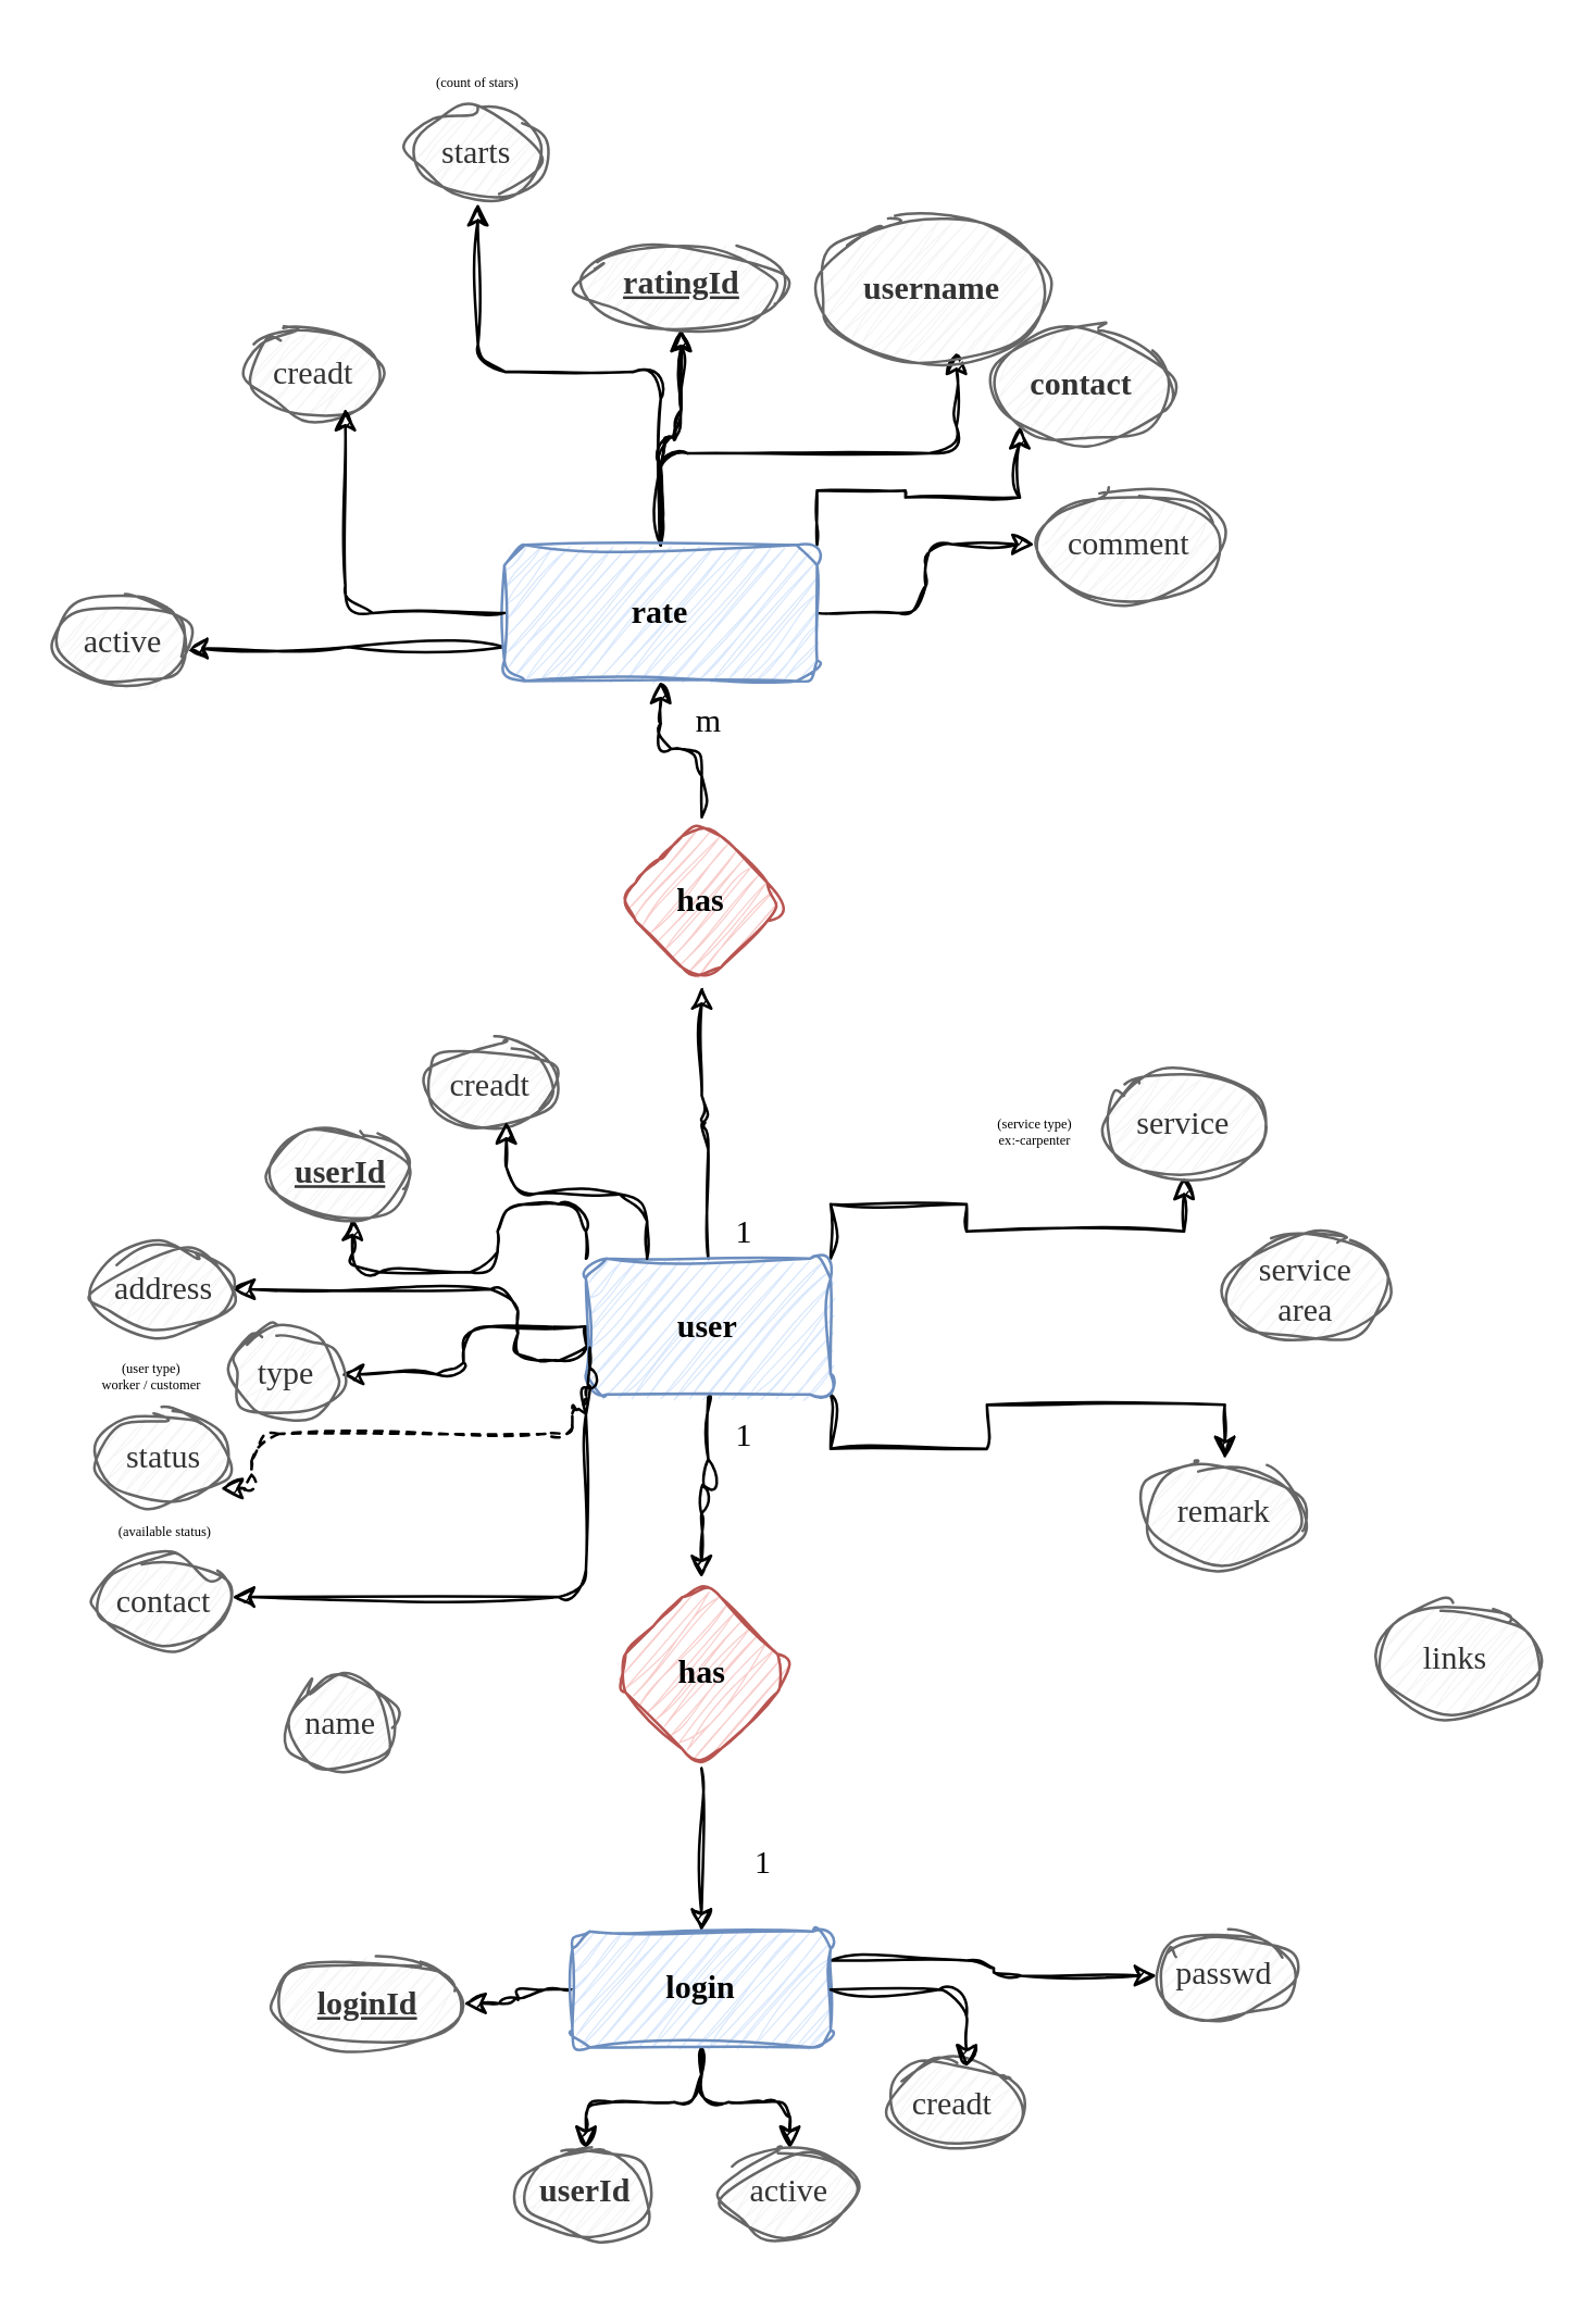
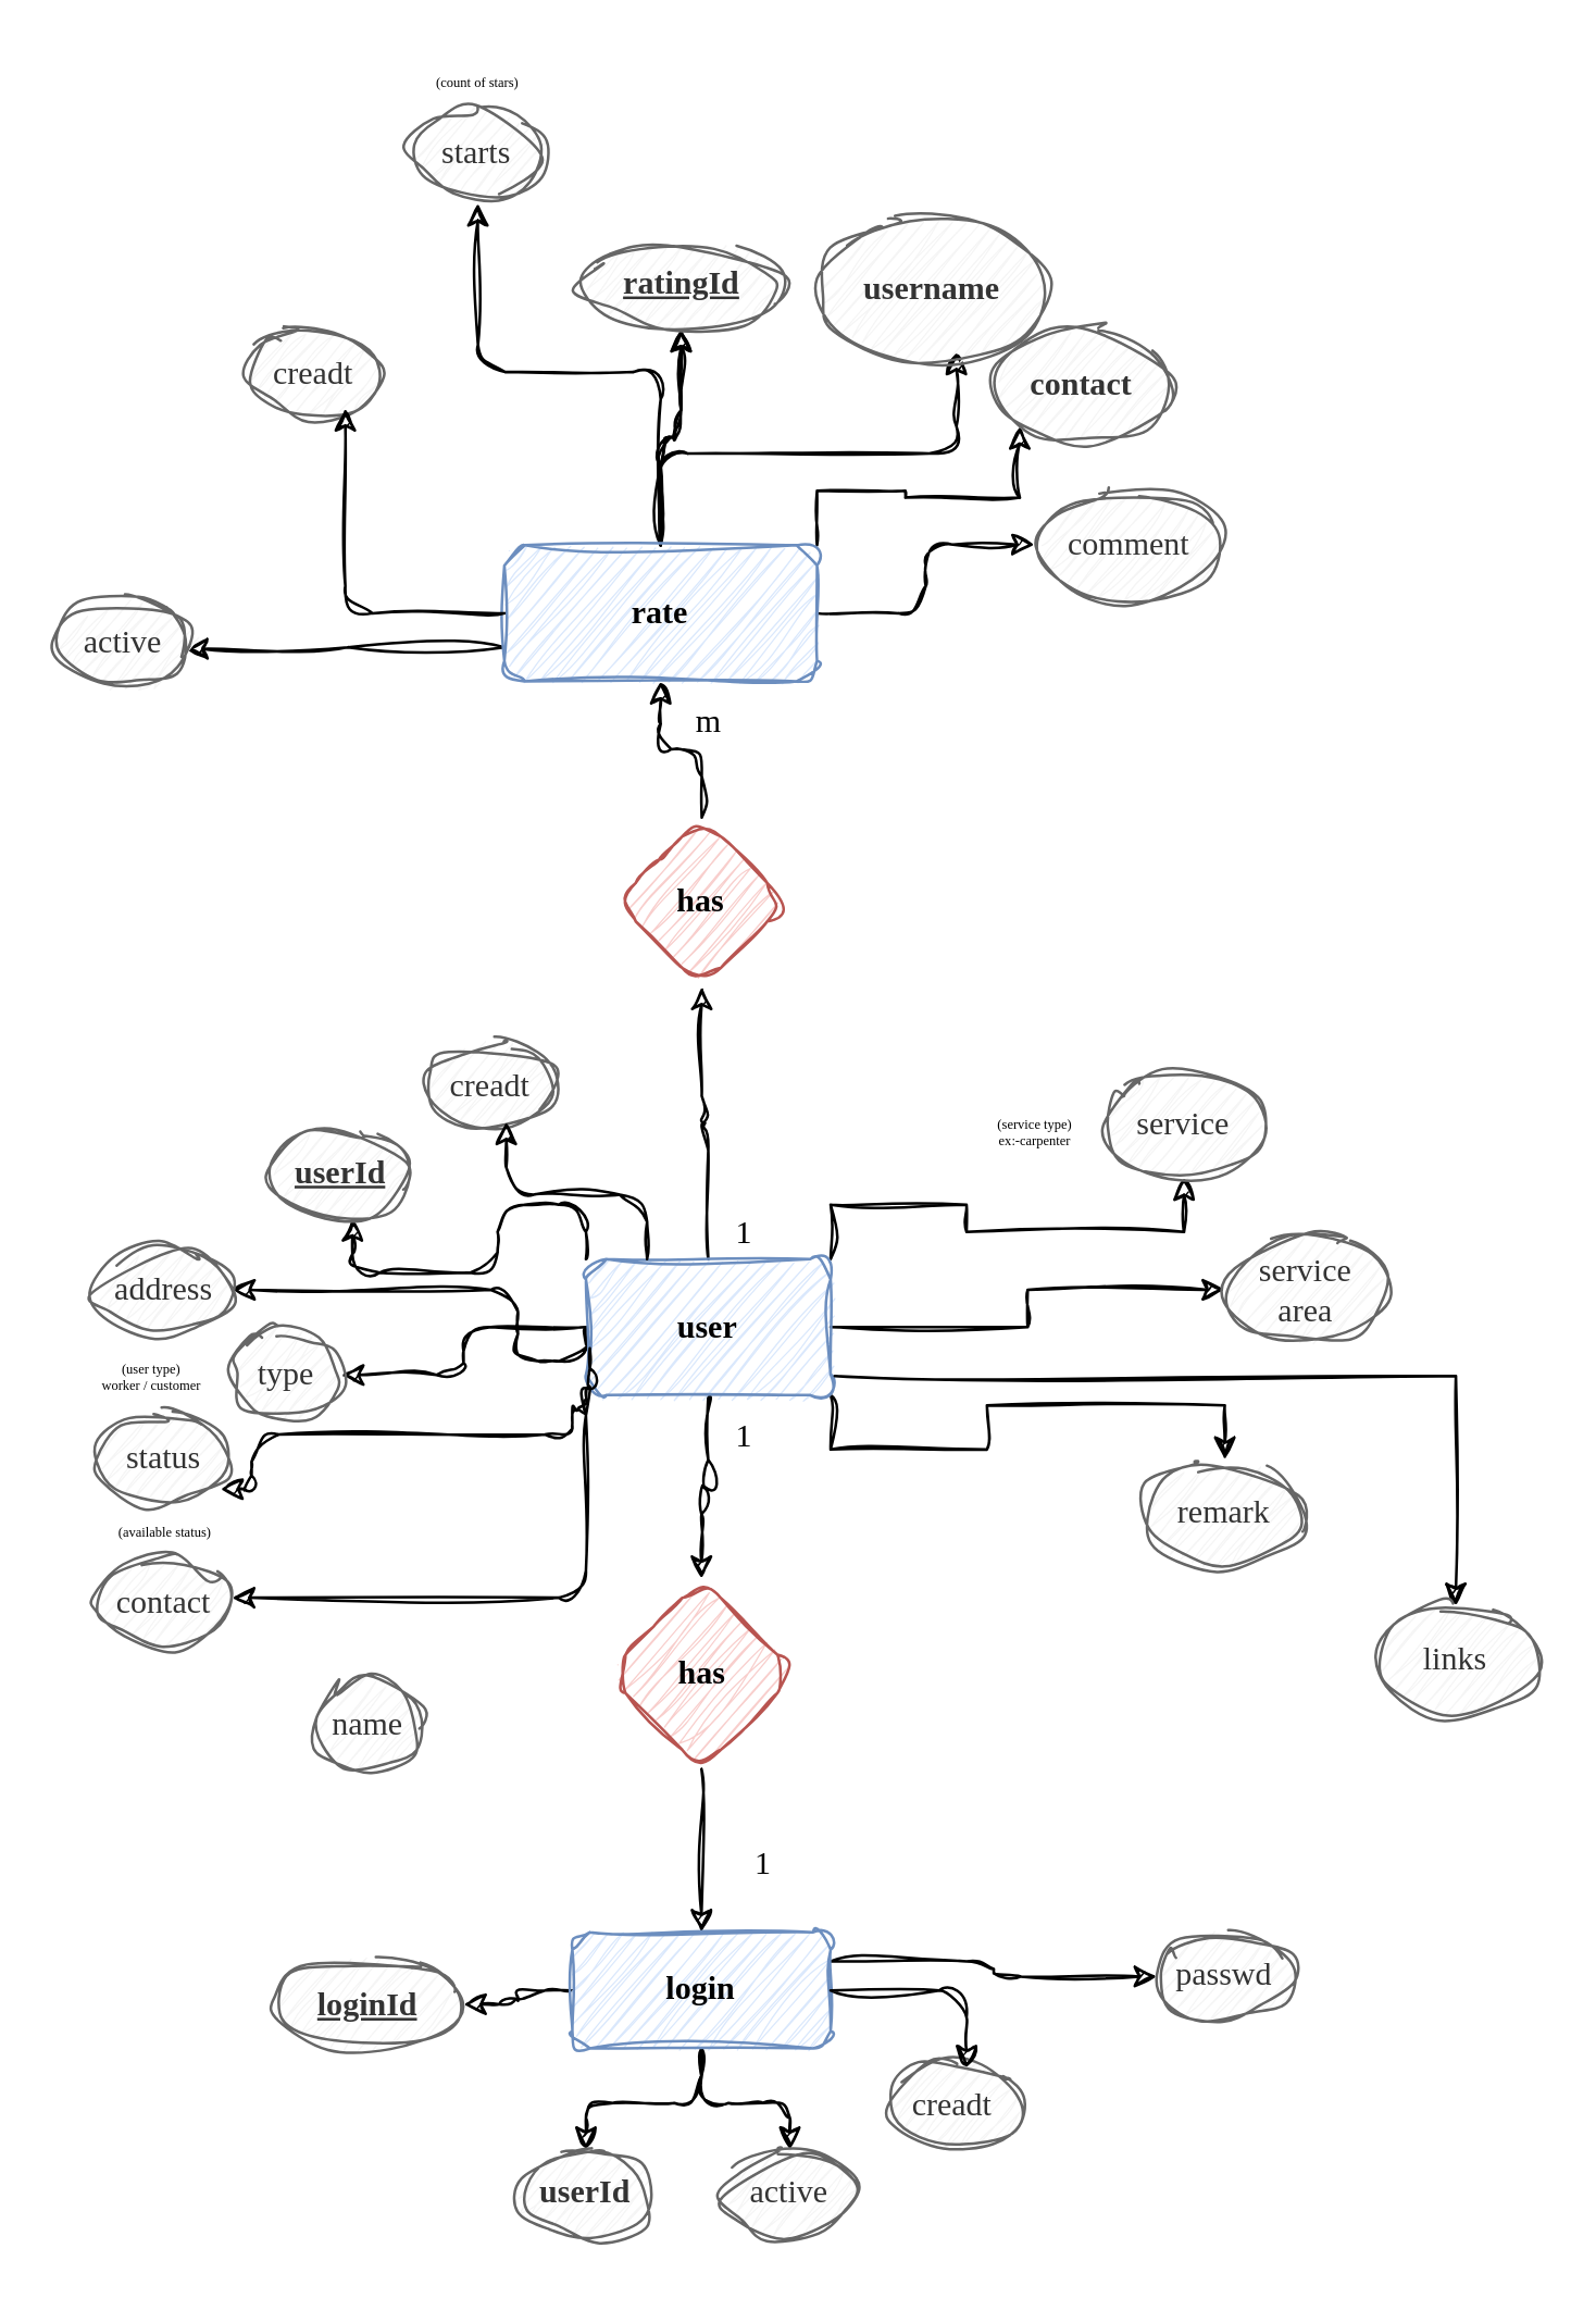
+ <mxCell id="8" style="edgeStyle=orthogonalEdgeStyle;rounded=0;sketch=1;hachureGap=4;jiggle=2;curveFitting=1;orthogonalLoop=1;jettySize=auto;html=1;entryX=0;entryY=0.5;entryDx=0;entryDy=0;fontFamily=Architects Daughter;fontSource=https%3A%2F%2Ffonts.googleapis.com%2Fcss%3Ffamily%3DArchitects%2BDaughter;" parent="1" source="11" target="63" edge="1"><mxGeometry relative="1" as="geometry" /></mxCell>
+ <mxCell id="58" style="edgeStyle=orthogonalEdgeStyle;rounded=0;sketch=1;hachureGap=4;jiggle=2;curveFitting=1;orthogonalLoop=1;jettySize=auto;html=1;fontFamily=Architects Daughter;fontSource=https%3A%2F%2Ffonts.googleapis.com%2Fcss%3Ffamily%3DArchitects%2BDaughter;exitX=1.017;exitY=0.86;exitDx=0;exitDy=0;exitPerimeter=0;" edge="1" parent="1" source="11" target="65"><mxGeometry relative="1" as="geometry" /></mxCell>
- <mxCell id="7" style="edgeStyle=orthogonalEdgeStyle;rounded=1;orthogonalLoop=1;jettySize=auto;html=1;exitX=0.002;exitY=0.947;exitDx=0;exitDy=0;entryX=0.911;entryY=0.833;entryDx=0;entryDy=0;entryPerimeter=0;exitPerimeter=0;fontFamily=Lucida Console;sketch=1;curveFitting=1;jiggle=2;dashed=1;" parent="1" source="11" target="36" edge="1"><mxGeometry relative="1" as="geometry"><mxPoint x="80" y="547.488" as="targetPoint" /><mxPoint x="210" y="520" as="sourcePoint" /><Array as="points"><mxPoint x="210" y="518" /><mxPoint x="210" y="527" /><mxPoint x="92" y="527" /><mxPoint x="92" y="547" /></Array></mxGeometry></mxCell>
+ <mxCell id="7" style="edgeStyle=orthogonalEdgeStyle;rounded=1;orthogonalLoop=1;jettySize=auto;html=1;exitX=0.002;exitY=0.947;exitDx=0;exitDy=0;entryX=0.911;entryY=0.833;entryDx=0;entryDy=0;entryPerimeter=0;exitPerimeter=0;fontFamily=Lucida Console;sketch=1;curveFitting=1;jiggle=2;" parent="1" source="11" target="36" edge="1"><mxGeometry relative="1" as="geometry"><mxPoint x="80" y="547.488" as="targetPoint" /><mxPoint x="210" y="520" as="sourcePoint" /><Array as="points"><mxPoint x="210" y="518" /><mxPoint x="210" y="527" /><mxPoint x="92" y="527" /><mxPoint x="92" y="547" /></Array></mxGeometry></mxCell>
- <mxCell id="31" value="name" style="ellipse;whiteSpace=wrap;html=1;fillColor=#f5f5f5;strokeColor=#666666;rounded=1;fontColor=#333333;fontFamily=Lucida Console;sketch=1;curveFitting=1;jiggle=2;" parent="1" vertex="1"><mxGeometry x="105" y="617.5" width="40" height="32.5" as="geometry" /></mxCell>
+ <mxCell id="31" value="name" style="ellipse;whiteSpace=wrap;html=1;fillColor=#f5f5f5;strokeColor=#666666;rounded=1;fontColor=#333333;fontFamily=Lucida Console;sketch=1;curveFitting=1;jiggle=2;" parent="1" vertex="1"><mxGeometry x="115" y="617.5" width="40" height="32.5" as="geometry" /></mxCell>
